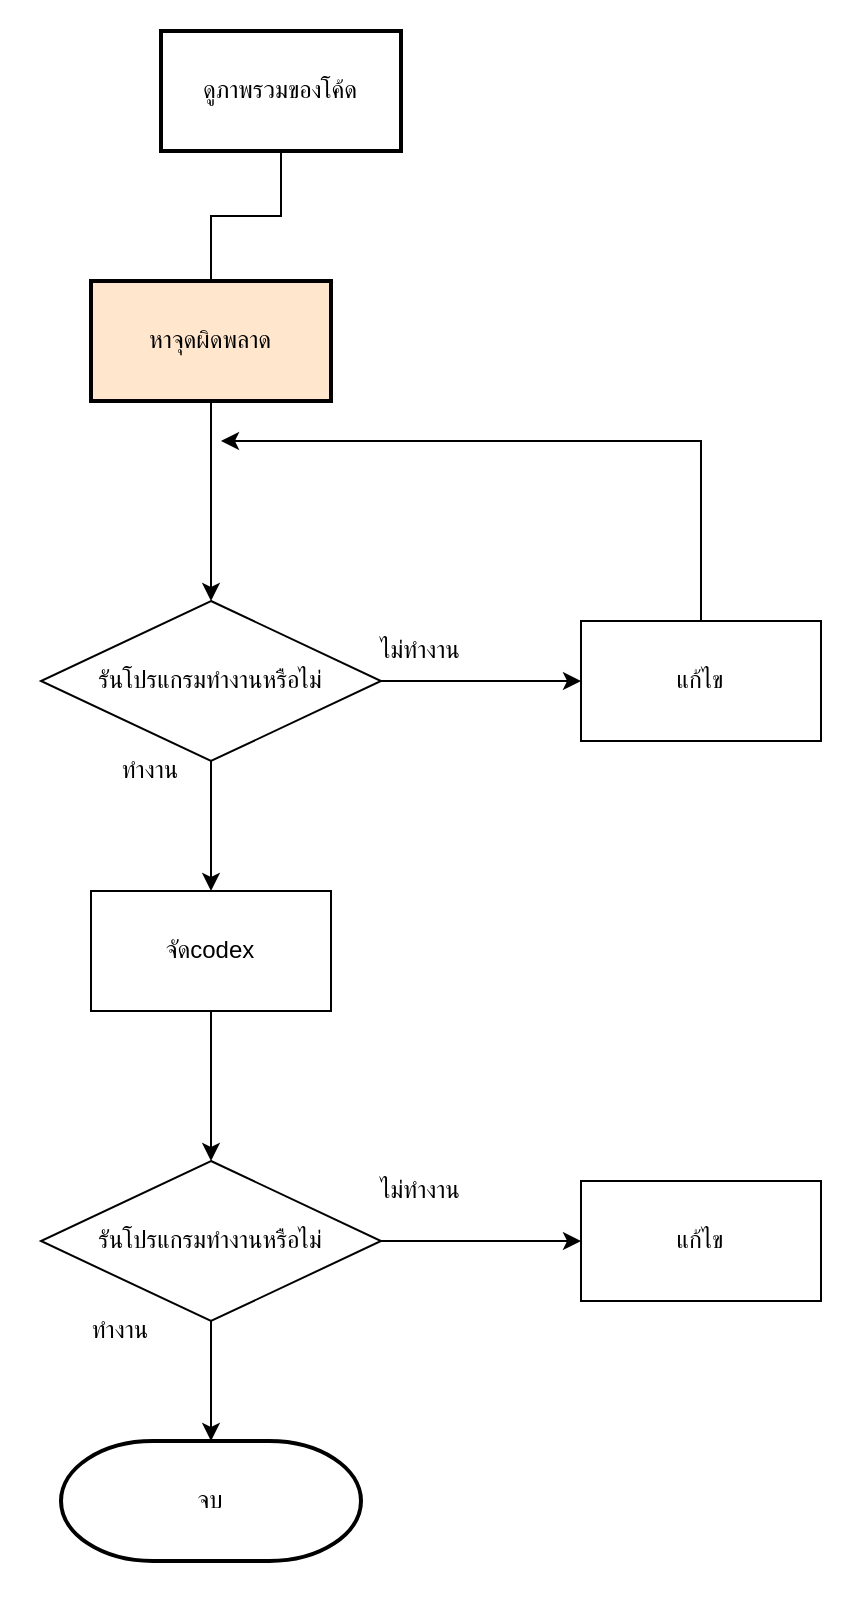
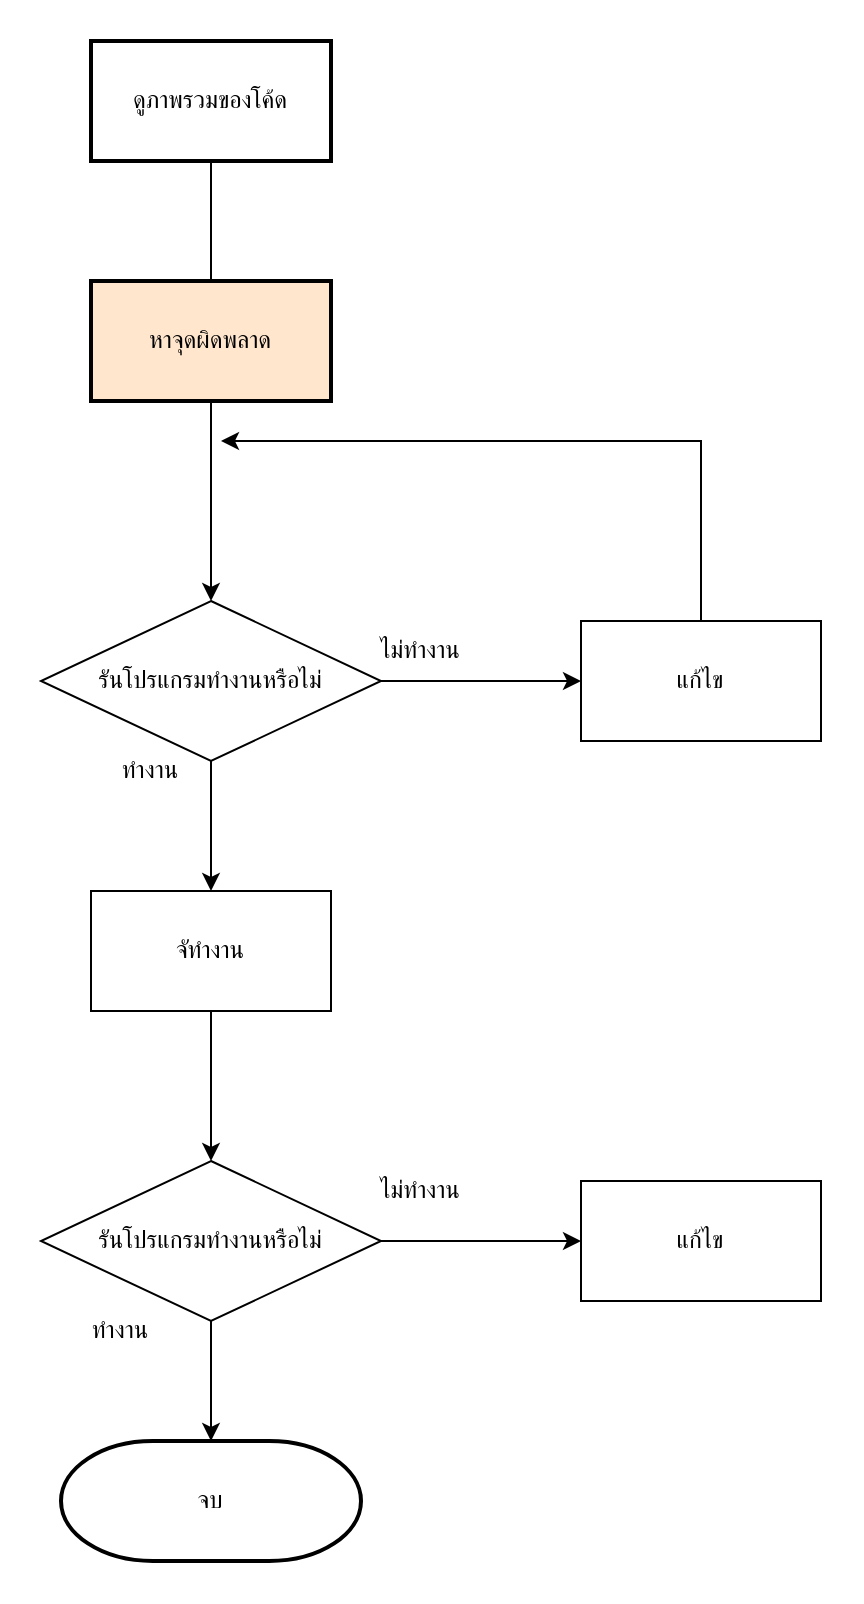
- <mxCell id="3" value="ดูภาพรวมของโค้ด" style="whiteSpace=wrap;html=1;strokeWidth=2;" vertex="1" parent="1"><mxGeometry x="80" y="15" width="120" height="60" as="geometry" /></mxCell>
+ <mxCell id="3" value="ดูภาพรวมของโค้ด" style="whiteSpace=wrap;html=1;strokeWidth=2;" vertex="1" parent="1"><mxGeometry x="45" y="20" width="120" height="60" as="geometry" /></mxCell>
- <mxCell id="14" value="จัดcodex" style="rounded=0;whiteSpace=wrap;html=1;" vertex="1" parent="1"><mxGeometry x="45" y="445" width="120" height="60" as="geometry" /></mxCell>
+ <mxCell id="14" value="จัทำงาน" style="rounded=0;whiteSpace=wrap;html=1;" vertex="1" parent="1"><mxGeometry x="45" y="445" width="120" height="60" as="geometry" /></mxCell>
